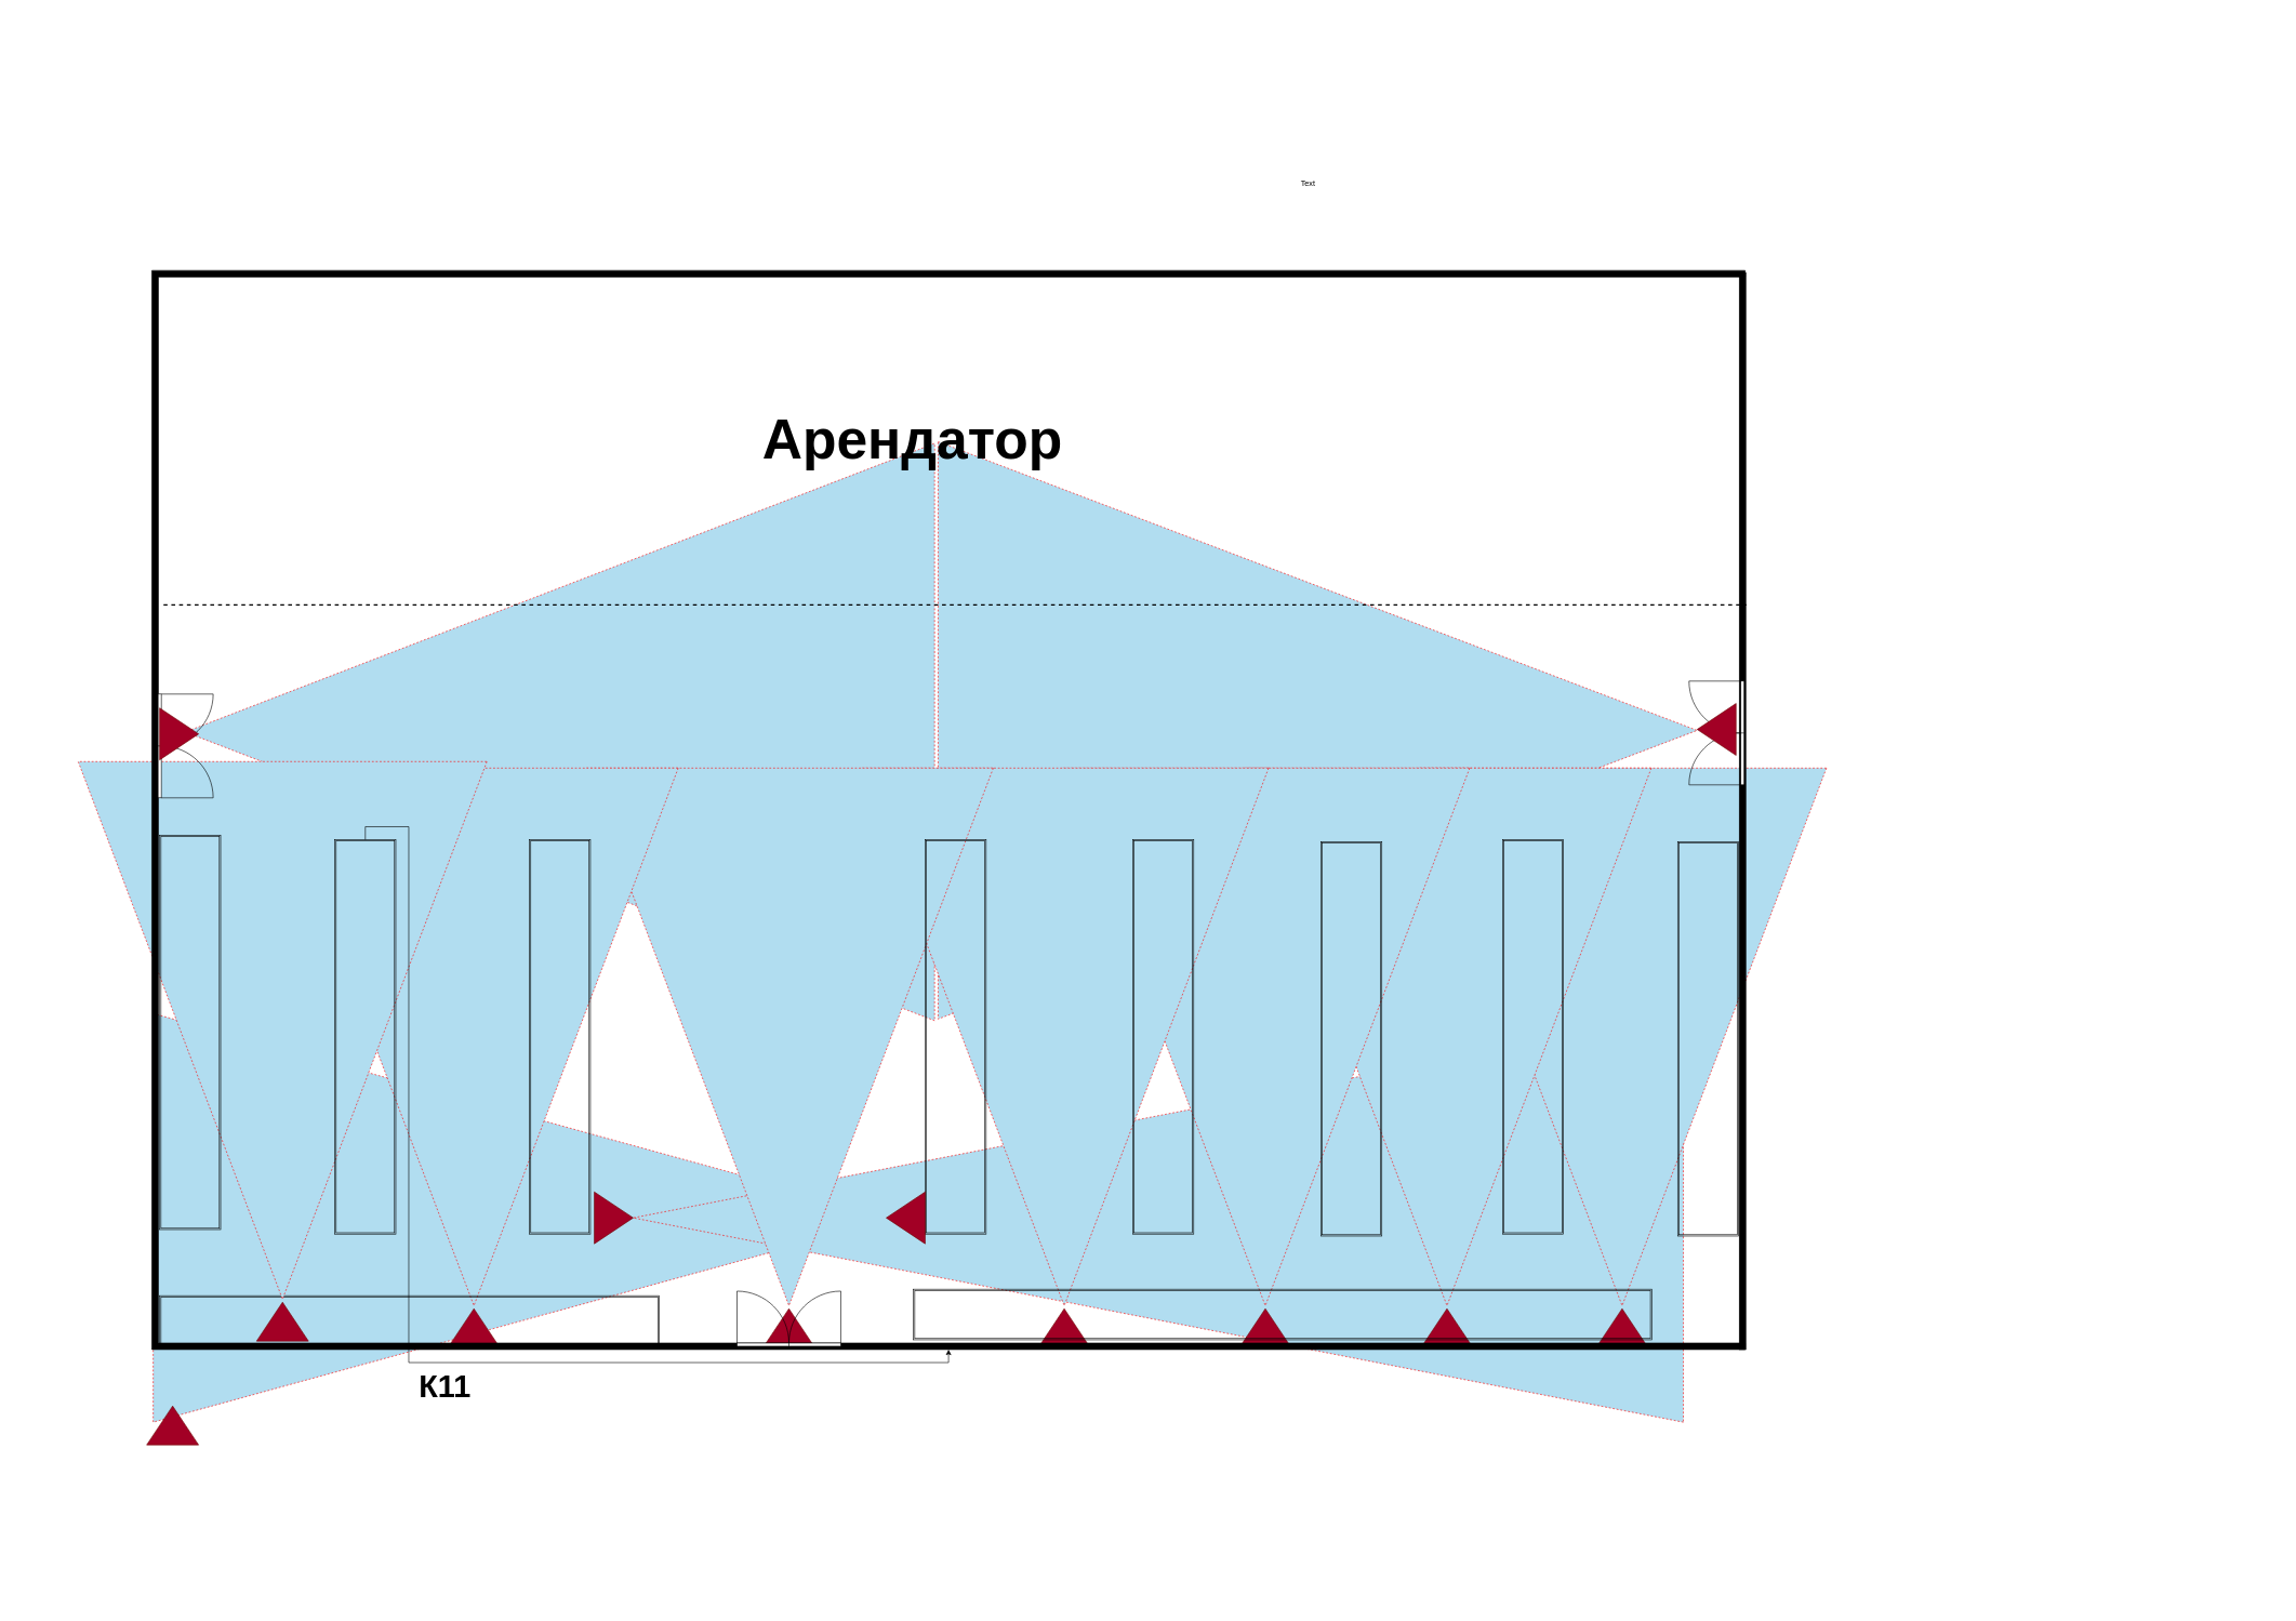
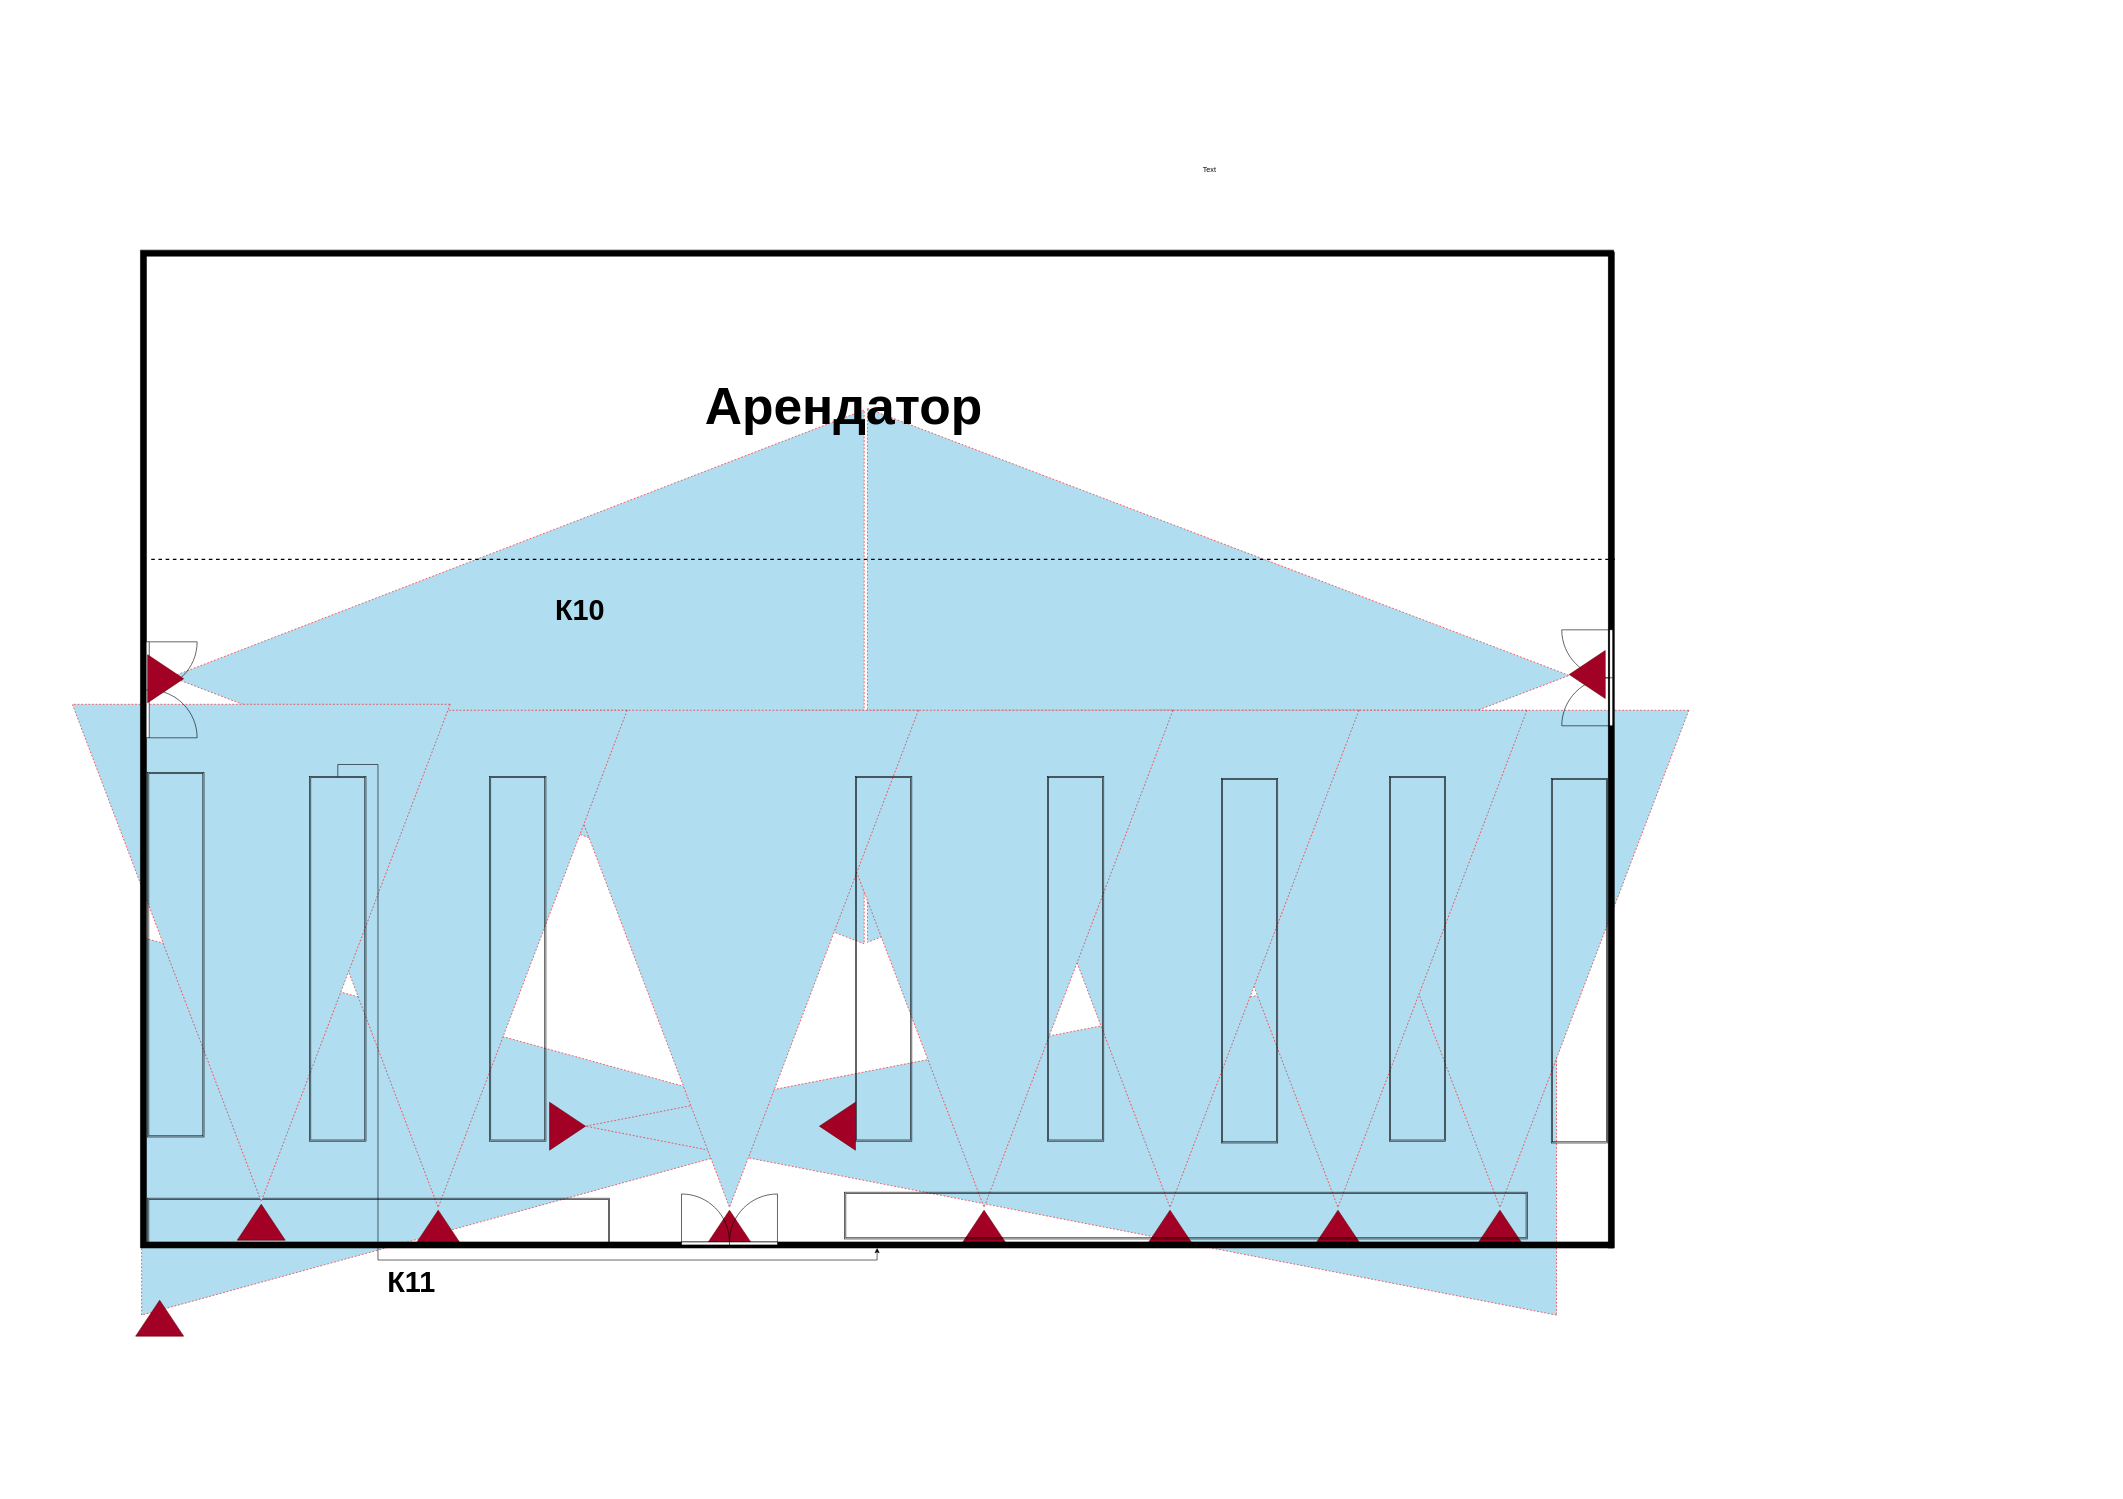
+ <mxCell id="31" value="&lt;b style=&quot;font-size: 48px&quot;&gt;К10&lt;/b&gt;" style="text;html=1;strokeColor=none;fillColor=none;align=center;verticalAlign=middle;whiteSpace=wrap;rounded=0;shadow=0;dashed=1;comic=0;" vertex="1" parent="1"><mxGeometry x="856" y="977" width="220" height="80" as="geometry" /></mxCell>
